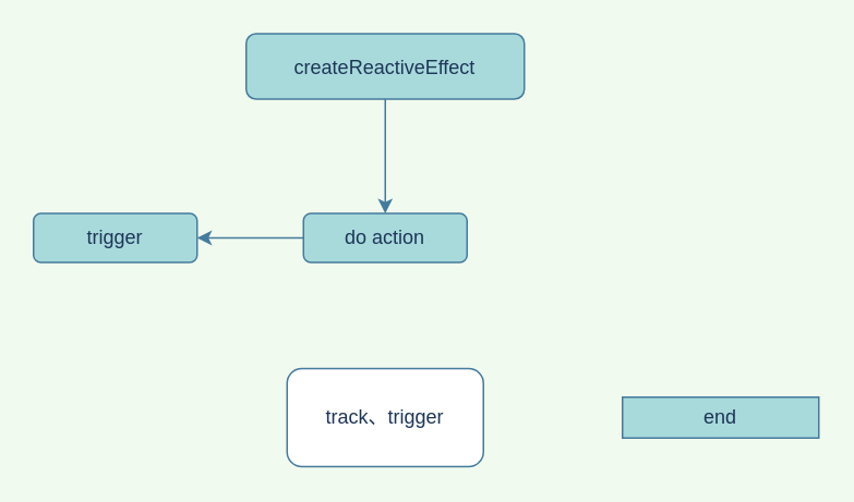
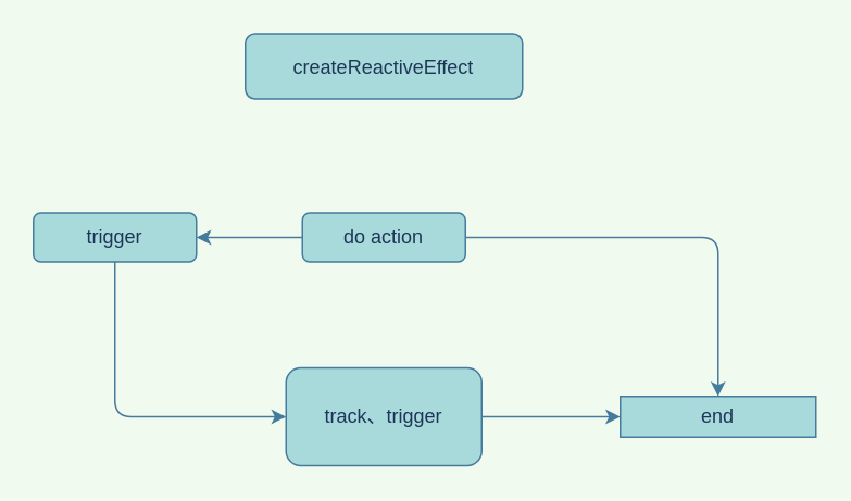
- <mxCell id="2" value="" style="edgeStyle=orthogonalEdgeStyle;sketch=0;orthogonalLoop=1;jettySize=auto;html=1;strokeColor=#457B9D;fillColor=#A8DADC;fontColor=#1D3557;entryX=0.5;entryY=0;entryDx=0;entryDy=0;" parent="1" source="3" target="8" edge="1"><mxGeometry relative="1" as="geometry"><mxPoint x="235.1" y="130.043" as="targetPoint" /></mxGeometry></mxCell>
+ <mxCell id="7" style="edgeStyle=orthogonalEdgeStyle;sketch=0;orthogonalLoop=1;jettySize=auto;html=1;entryX=0.5;entryY=0;entryDx=0;entryDy=0;strokeColor=#457B9D;fillColor=#A8DADC;fontColor=#1D3557;" parent="1" source="8" target="11" edge="1"><mxGeometry relative="1" as="geometry" /></mxCell>
+ <mxCell id="4" style="edgeStyle=orthogonalEdgeStyle;sketch=0;orthogonalLoop=1;jettySize=auto;html=1;entryX=0;entryY=0.5;entryDx=0;entryDy=0;strokeColor=#457B9D;fillColor=#A8DADC;fontColor=#1D3557;exitX=0.5;exitY=1;exitDx=0;exitDy=0;" parent="1" source="5" target="10" edge="1"><mxGeometry relative="1" as="geometry" /></mxCell>
- <mxCell id="10" value="track、trigger" style="whiteSpace=wrap;html=1;fontColor=#1D3557;strokeColor=#457B9D;fillColor=#ffffff;sketch=0;rounded=1;" parent="1" vertex="1"><mxGeometry x="175" y="225" width="120" height="60" as="geometry" /></mxCell>
+ <mxCell id="10" value="track、trigger" style="whiteSpace=wrap;html=1;fontColor=#1D3557;strokeColor=#457B9D;fillColor=#A8DADC;sketch=0;rounded=1;" parent="1" vertex="1"><mxGeometry x="175" y="225" width="120" height="60" as="geometry" /></mxCell>
+ <mxCell id="9" value="" style="edgeStyle=orthogonalEdgeStyle;sketch=0;orthogonalLoop=1;jettySize=auto;html=1;strokeColor=#457B9D;fillColor=#A8DADC;fontColor=#1D3557;" parent="1" source="10" target="11" edge="1"><mxGeometry relative="1" as="geometry" /></mxCell>
